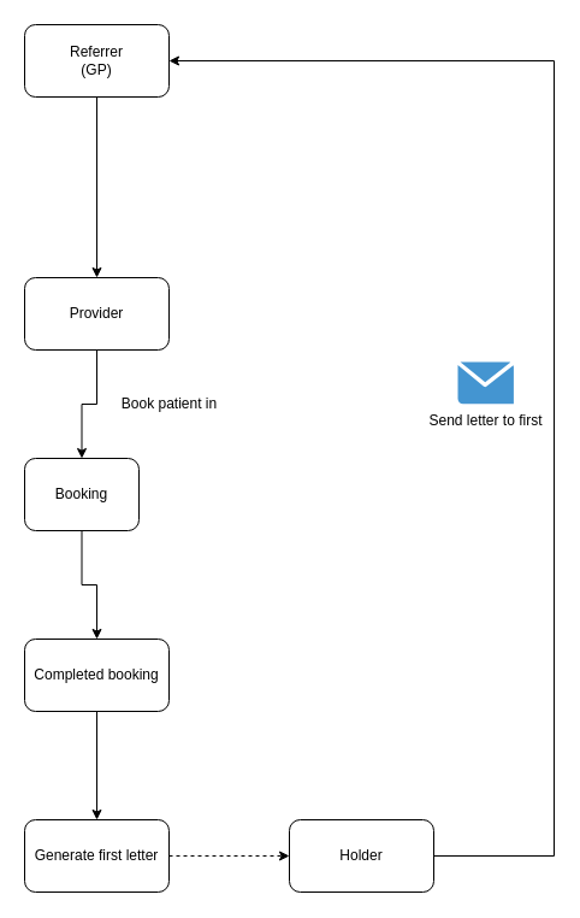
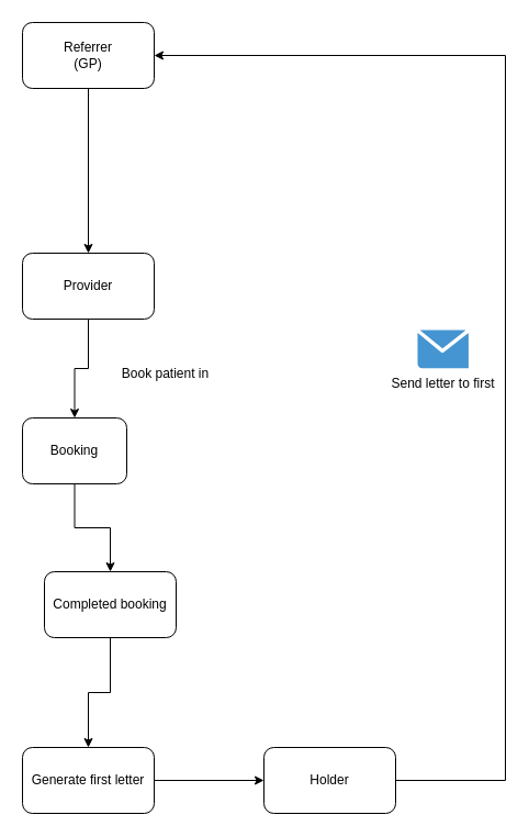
- <mxCell id="8" value="Book patient in" style="text;html=1;align=center;verticalAlign=middle;resizable=0;points=[];autosize=1;strokeColor=none;fillColor=none;" vertex="1" parent="1"><mxGeometry x="90" y="320" width="100" height="30" as="geometry" /></mxCell>
+ <mxCell id="8" value="Book patient in" style="text;html=1;align=center;verticalAlign=middle;resizable=0;points=[];autosize=1;strokeColor=none;fillColor=none;" vertex="1" parent="1"><mxGeometry x="100" y="325" width="100" height="30" as="geometry" /></mxCell>
- <mxCell id="10" value="Completed booking" style="rounded=1;whiteSpace=wrap;html=1;" vertex="1" parent="1"><mxGeometry x="20" y="530" width="120" height="60" as="geometry" /></mxCell>
+ <mxCell id="10" value="Completed booking" style="rounded=1;whiteSpace=wrap;html=1;" vertex="1" parent="1"><mxGeometry x="40" y="520" width="120" height="60" as="geometry" /></mxCell>
- <mxCell id="11" style="edgeStyle=orthogonalEdgeStyle;rounded=0;orthogonalLoop=1;jettySize=auto;html=1;entryX=0;entryY=0.5;entryDx=0;entryDy=0;dashed=1;" edge="1" parent="1" source="12" target="14"><mxGeometry relative="1" as="geometry" /></mxCell>
+ <mxCell id="11" style="edgeStyle=orthogonalEdgeStyle;rounded=0;orthogonalLoop=1;jettySize=auto;html=1;entryX=0;entryY=0.5;entryDx=0;entryDy=0;" edge="1" parent="1" source="12" target="14"><mxGeometry relative="1" as="geometry" /></mxCell>
